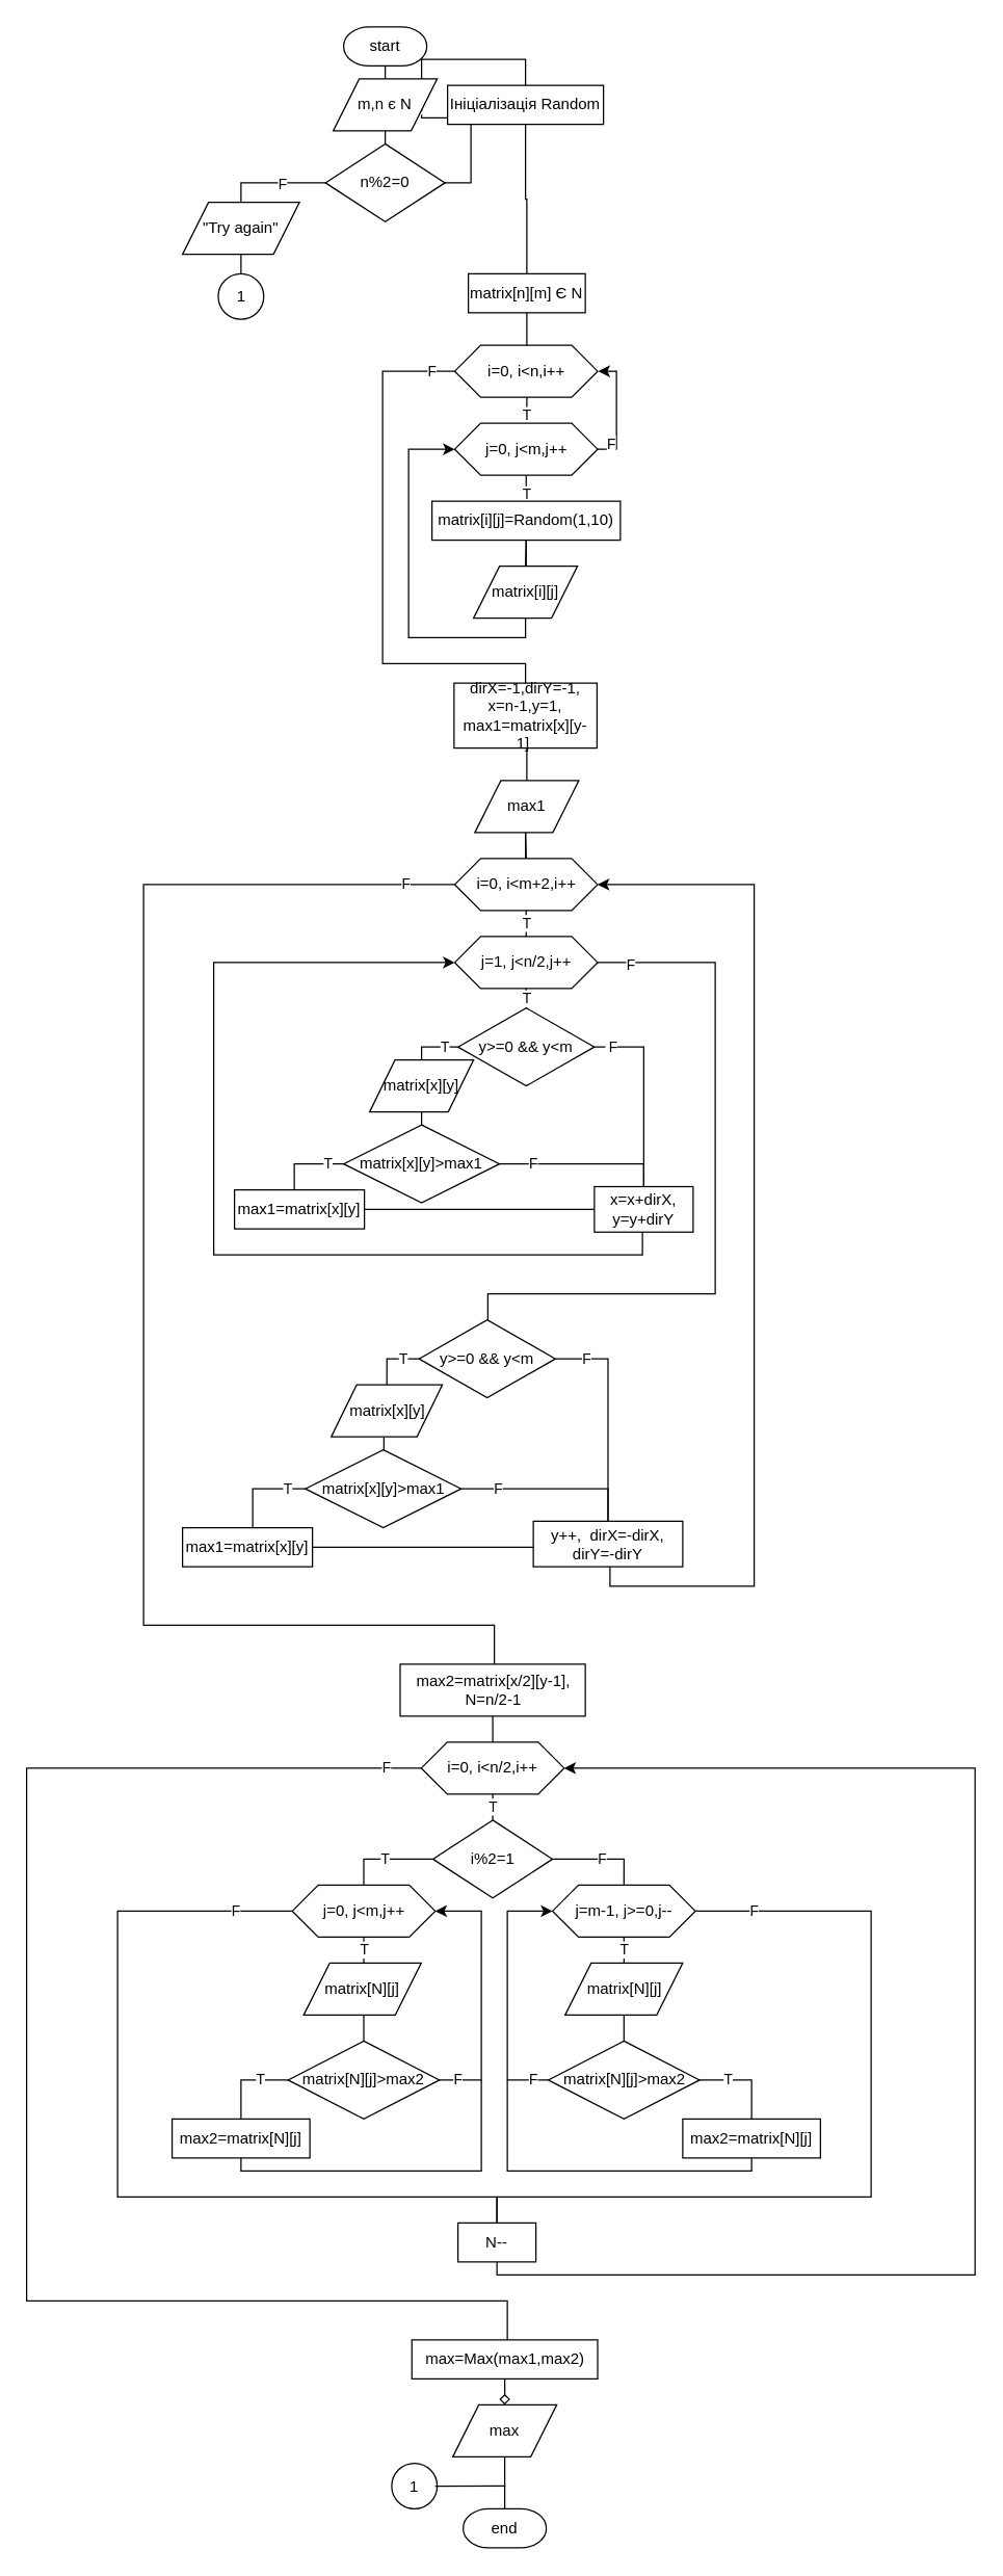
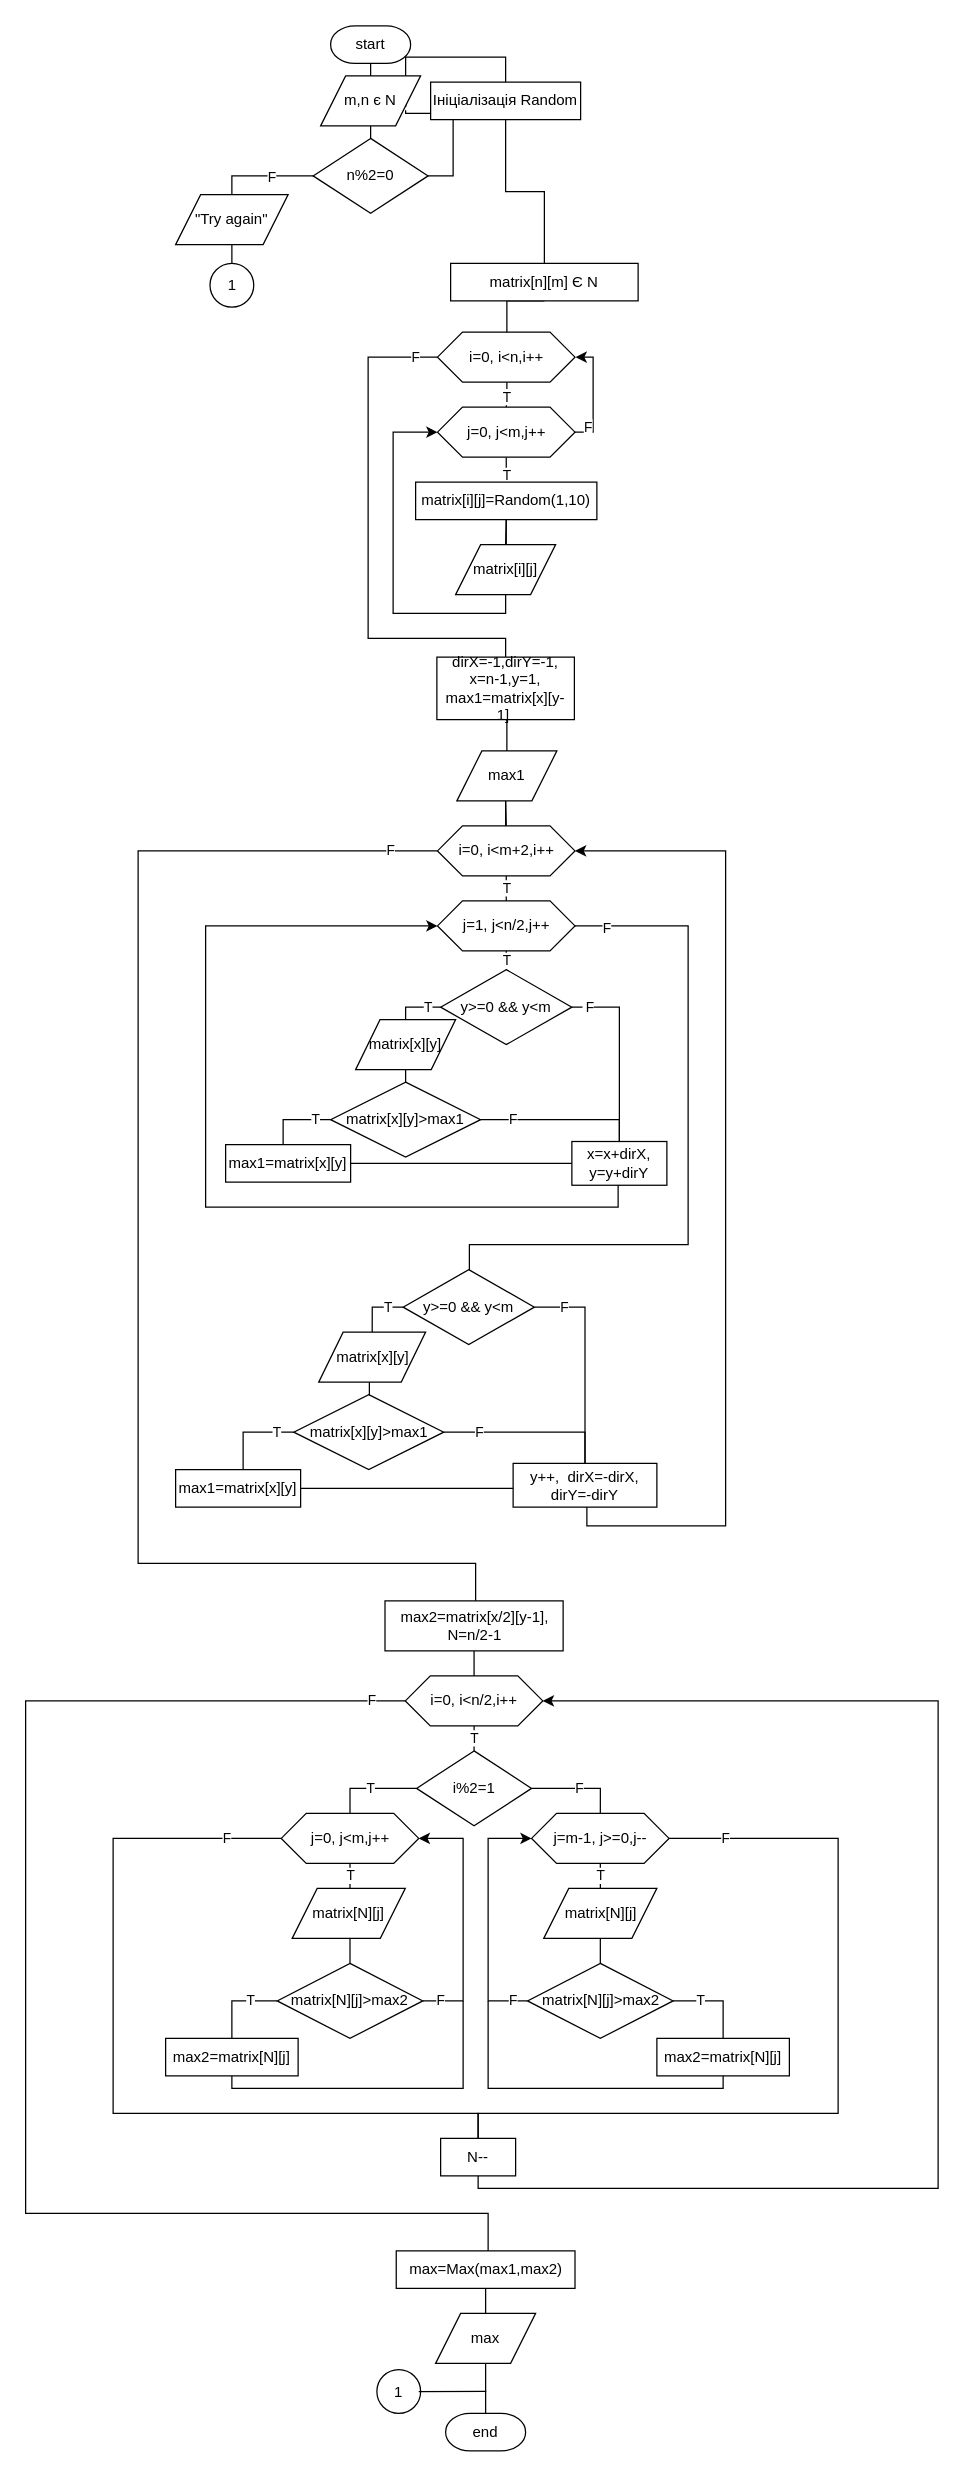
- <mxCell id="13" value="matrix[n][m] Є N" style="rounded=0;whiteSpace=wrap;html=1;strokeWidth=1;" parent="1" vertex="1"><mxGeometry x="360" y="210" width="90" height="30" as="geometry" /></mxCell>
+ <mxCell id="13" value="matrix[n][m] Є N" style="rounded=0;whiteSpace=wrap;html=1;strokeWidth=1;" parent="1" vertex="1"><mxGeometry x="360" y="210" width="150" height="30" as="geometry" /></mxCell>
- <mxCell id="87" style="edgeStyle=orthogonalEdgeStyle;rounded=0;orthogonalLoop=1;jettySize=auto;html=1;exitX=0.5;exitY=1;exitDx=0;exitDy=0;entryX=0.5;entryY=0;entryDx=0;entryDy=0;endArrow=diamond;endFill=0;strokeWidth=1;" parent="1" source="88" target="90" edge="1"><mxGeometry relative="1" as="geometry" /></mxCell>
+ <mxCell id="87" style="edgeStyle=orthogonalEdgeStyle;rounded=0;orthogonalLoop=1;jettySize=auto;html=1;exitX=0.5;exitY=1;exitDx=0;exitDy=0;entryX=0.5;entryY=0;entryDx=0;entryDy=0;endArrow=none;endFill=0;strokeWidth=1;" parent="1" source="88" target="90" edge="1"><mxGeometry relative="1" as="geometry" /></mxCell>
